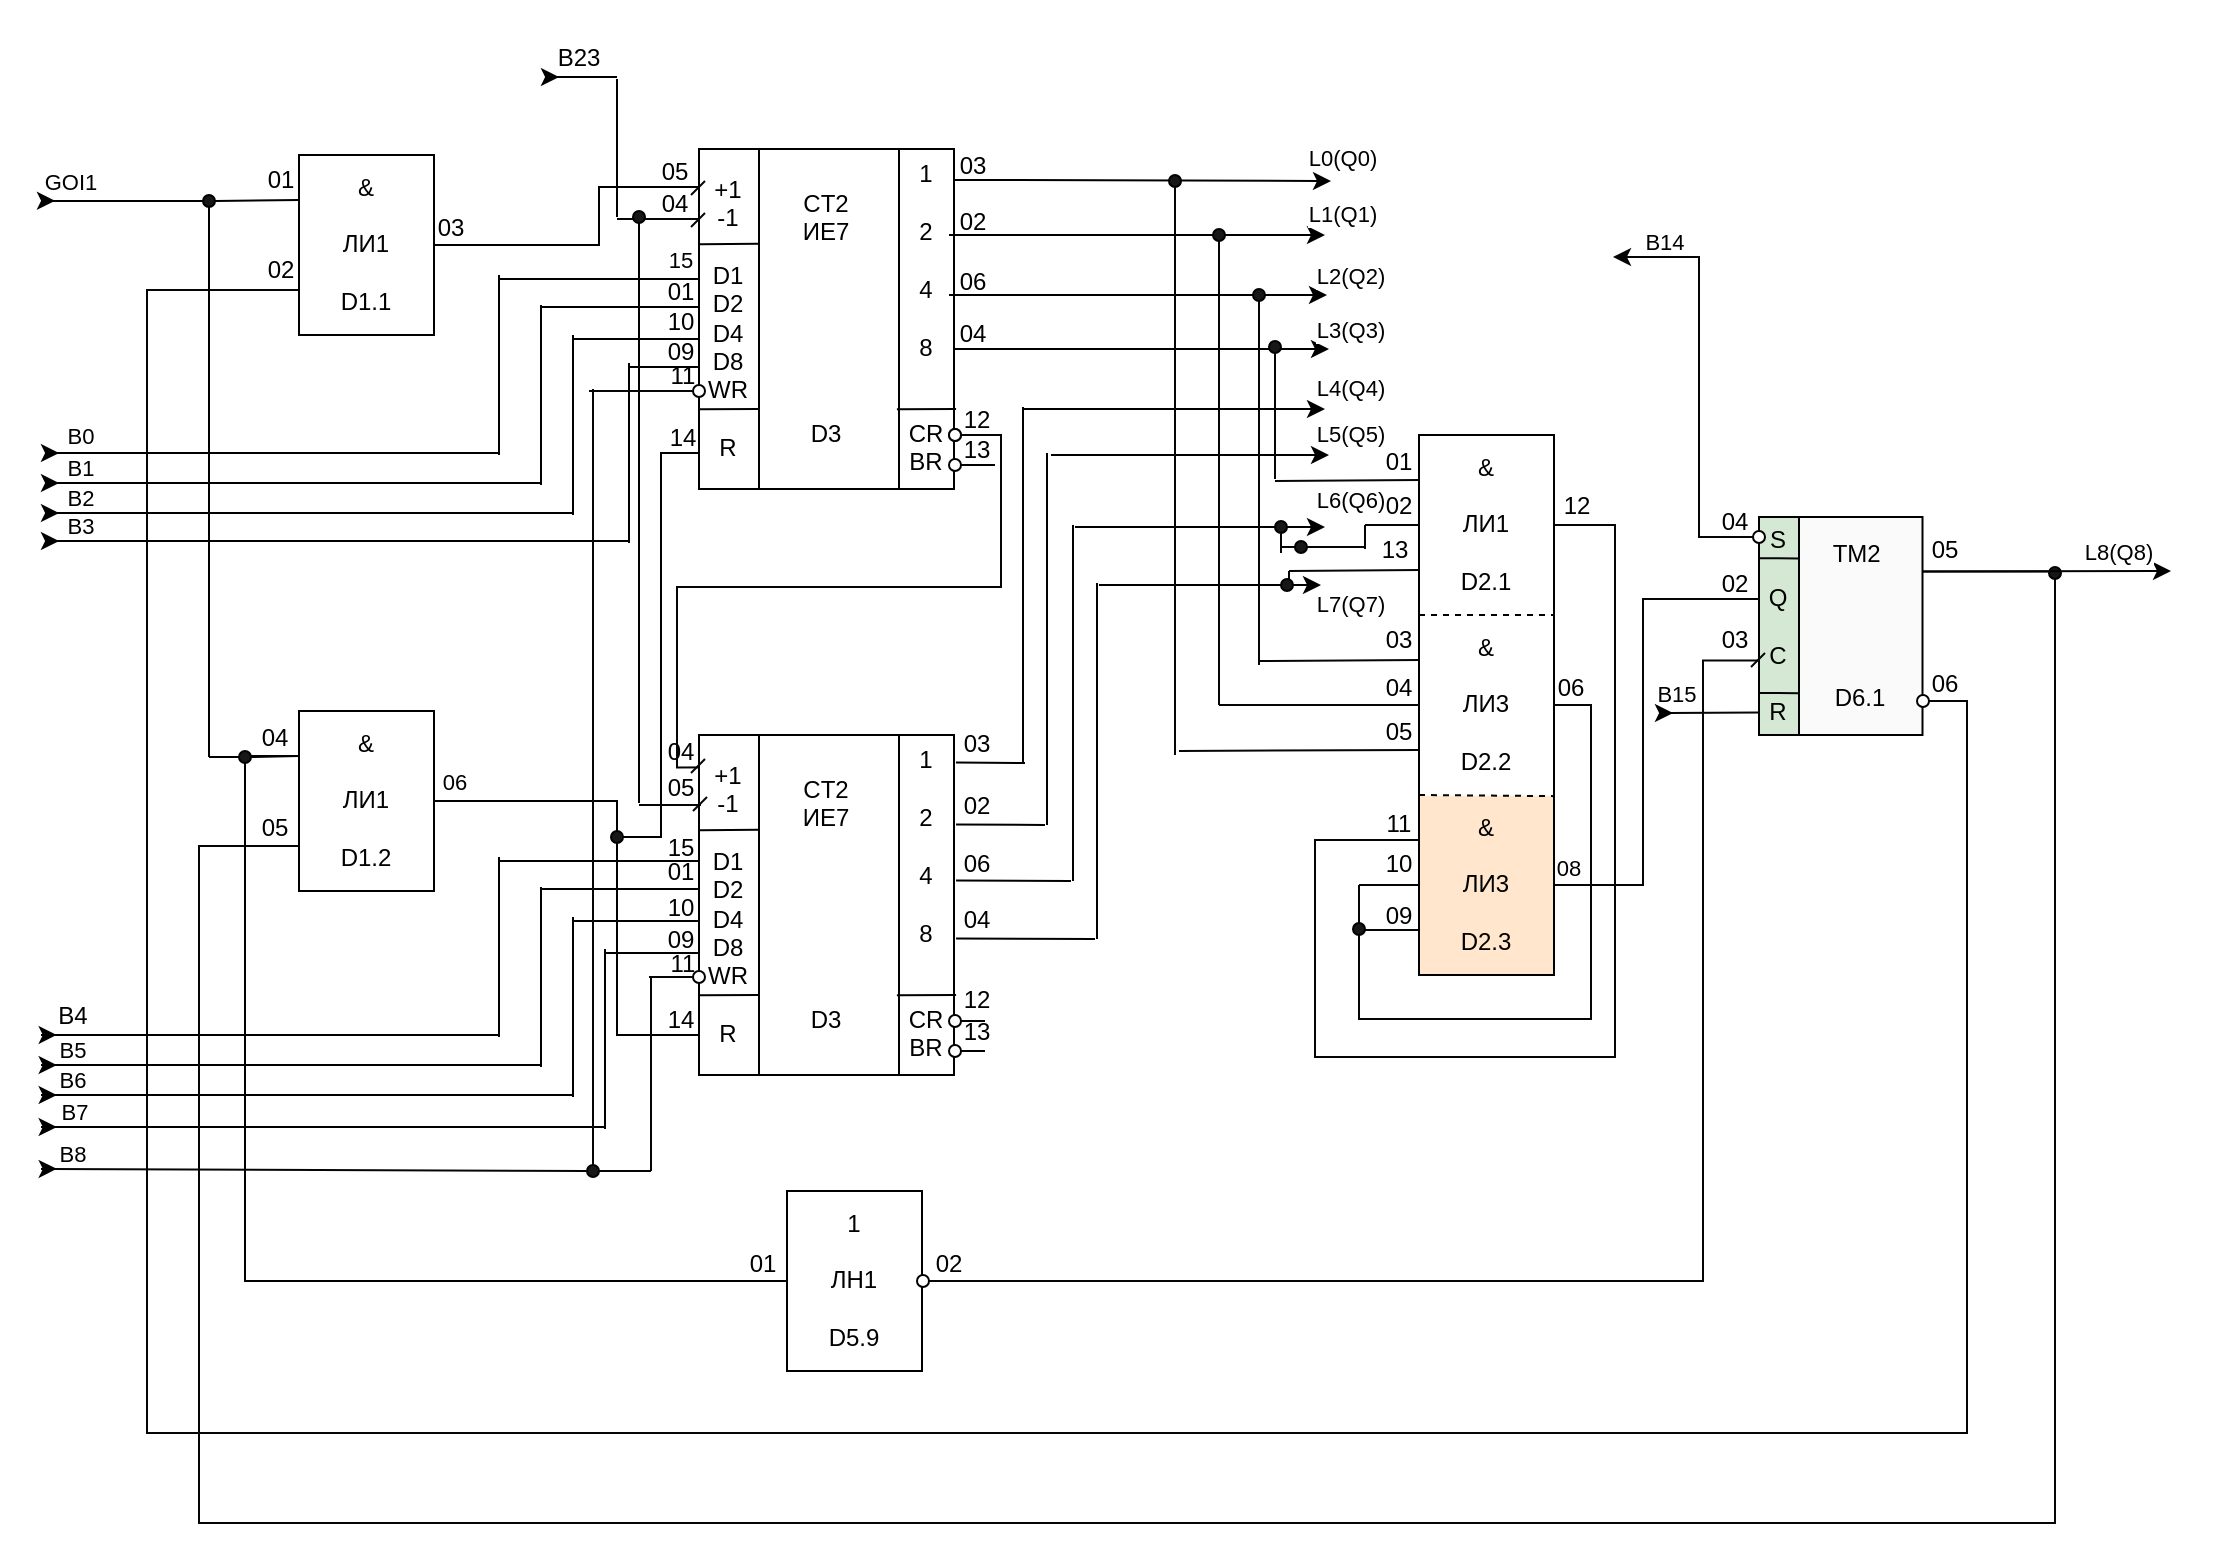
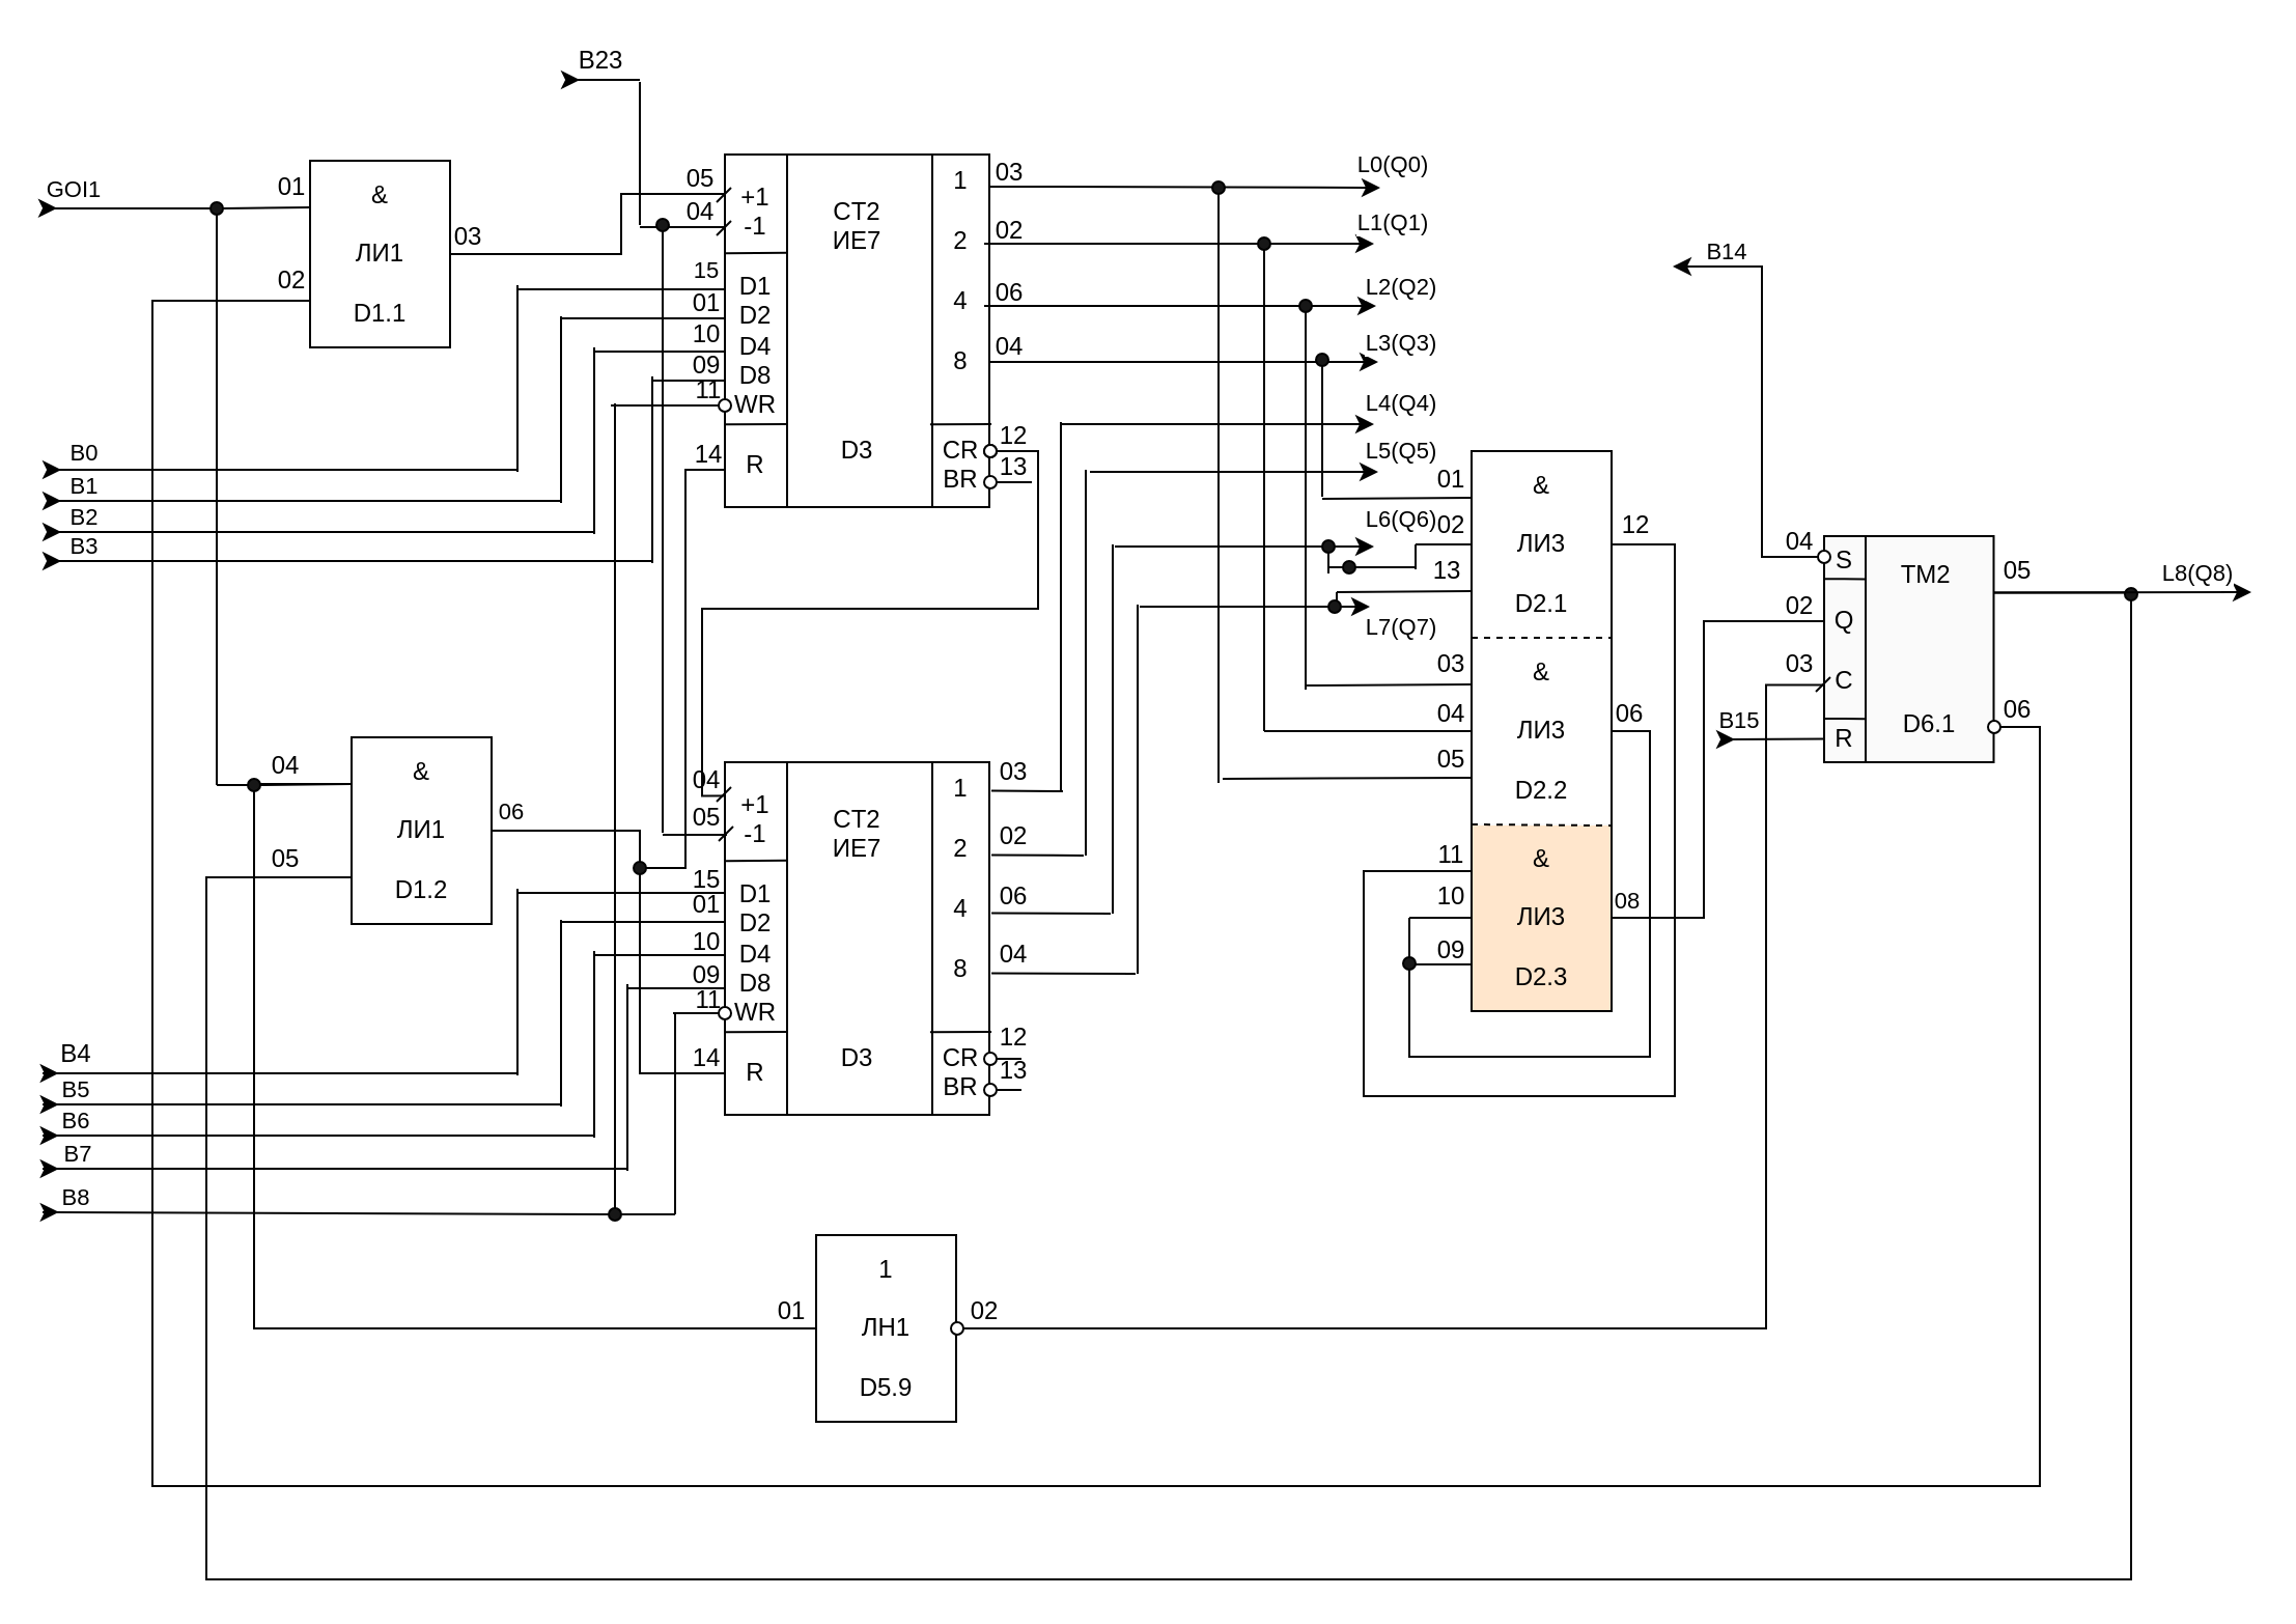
- <mxCell id="114" value="&amp;amp;&lt;br&gt;&lt;br&gt;ЛИ1&lt;br&gt;&lt;br&gt;D2.1" style="rounded=0;whiteSpace=wrap;html=1;" parent="111" vertex="1"><mxGeometry width="67.5" height="90" as="geometry" /></mxCell>
+ <mxCell id="114" value="&amp;amp;&lt;br&gt;&lt;br&gt;ЛИ3&lt;br&gt;&lt;br&gt;D2.1" style="rounded=0;whiteSpace=wrap;html=1;" parent="111" vertex="1"><mxGeometry width="67.5" height="90" as="geometry" /></mxCell>
- <mxCell id="105" value="S&lt;br&gt;&lt;br&gt;Q&lt;br&gt;&lt;br&gt;C&lt;br&gt;&lt;br&gt;R" style="rounded=0;whiteSpace=wrap;html=1;fillColor=#d5e8d4;" parent="103" vertex="1"><mxGeometry width="20" height="109" as="geometry" /></mxCell>
+ <mxCell id="105" value="S&lt;br&gt;&lt;br&gt;Q&lt;br&gt;&lt;br&gt;C&lt;br&gt;&lt;br&gt;R" style="rounded=0;whiteSpace=wrap;html=1;fillColor=#FAFAFA;" parent="103" vertex="1"><mxGeometry width="20" height="109" as="geometry" /></mxCell>
- <mxCell id="19" value="&amp;amp;&lt;br&gt;&lt;br&gt;ЛИ1&lt;br&gt;&lt;br&gt;D1.2" style="rounded=0;whiteSpace=wrap;html=1;" parent="1" vertex="1"><mxGeometry x="149" y="355" width="67.5" height="90" as="geometry" /></mxCell>
+ <mxCell id="19" value="&amp;amp;&lt;br&gt;&lt;br&gt;ЛИ1&lt;br&gt;&lt;br&gt;D1.2" style="rounded=0;whiteSpace=wrap;html=1;" parent="1" vertex="1"><mxGeometry x="169" y="355" width="67.5" height="90" as="geometry" /></mxCell>
